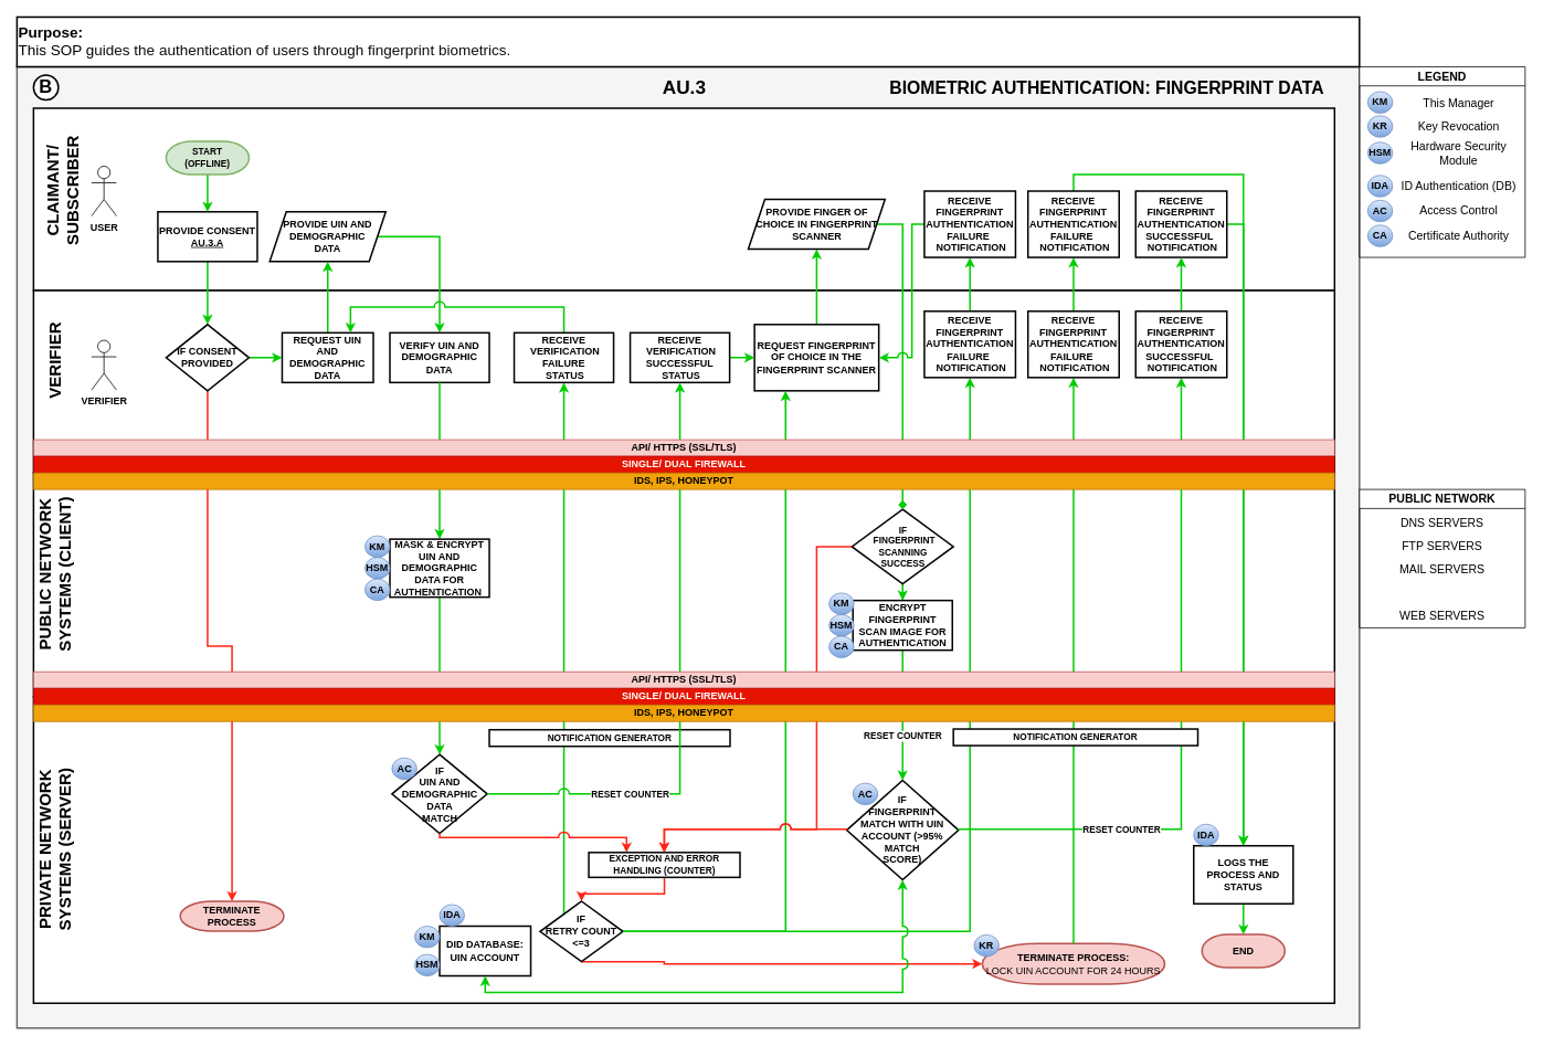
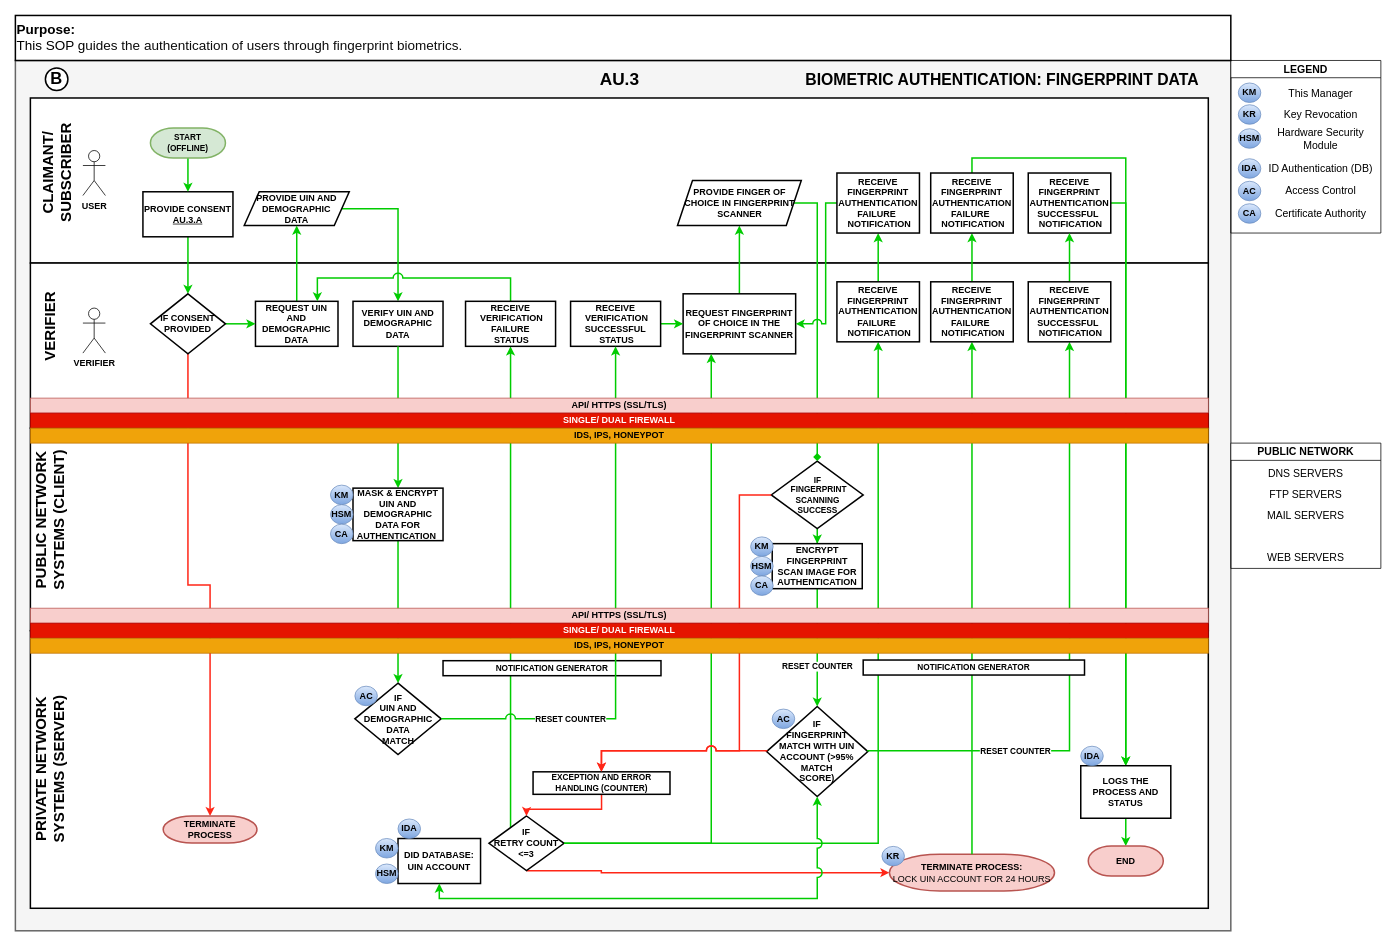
- <mxCell id="35" value="B" style="ellipse;whiteSpace=wrap;html=1;aspect=fixed;strokeWidth=2;fontStyle=1;fontSize=22;direction=south;" parent="1" vertex="1"><mxGeometry x="40" y="90" width="30" height="30" as="geometry" /></mxCell>
+ <mxCell id="35" value="B" style="ellipse;whiteSpace=wrap;html=1;aspect=fixed;strokeWidth=2;fontStyle=1;fontSize=22;direction=south;" parent="1" vertex="1"><mxGeometry x="60" y="90" width="30" height="30" as="geometry" /></mxCell>
- <mxCell id="10" value="PROVIDE UIN AND DEMOGRAPHIC &lt;br&gt;DATA" style="rounded=0;whiteSpace=wrap;html=1;strokeWidth=2;fontStyle=1;shape=parallelogram;perimeter=parallelogramPerimeter;fixedSize=1;" parent="1" vertex="1"><mxGeometry x="325" y="255" width="140" height="60" as="geometry" /></mxCell>
+ <mxCell id="10" value="PROVIDE UIN AND DEMOGRAPHIC &lt;br&gt;DATA" style="rounded=0;whiteSpace=wrap;html=1;strokeWidth=2;fontStyle=1;shape=parallelogram;perimeter=parallelogramPerimeter;fixedSize=1;" parent="1" vertex="1"><mxGeometry x="325" y="255" width="140" height="45" as="geometry" /></mxCell>
- <mxCell id="107" style="edgeStyle=orthogonalEdgeStyle;rounded=0;orthogonalLoop=1;jettySize=auto;html=1;exitX=0.5;exitY=1;exitDx=0;exitDy=0;entryX=0.25;entryY=0;entryDx=0;entryDy=0;strokeColor=#FF2617;strokeWidth=2;fontStyle=1;jumpStyle=arc;jumpSize=11;" parent="1" source="28" target="109" edge="1"><mxGeometry relative="1" as="geometry"><Array as="points"><mxPoint x="530" y="1010" /><mxPoint x="756" y="1010" /><mxPoint x="756" y="1028" /></Array></mxGeometry></mxCell>
